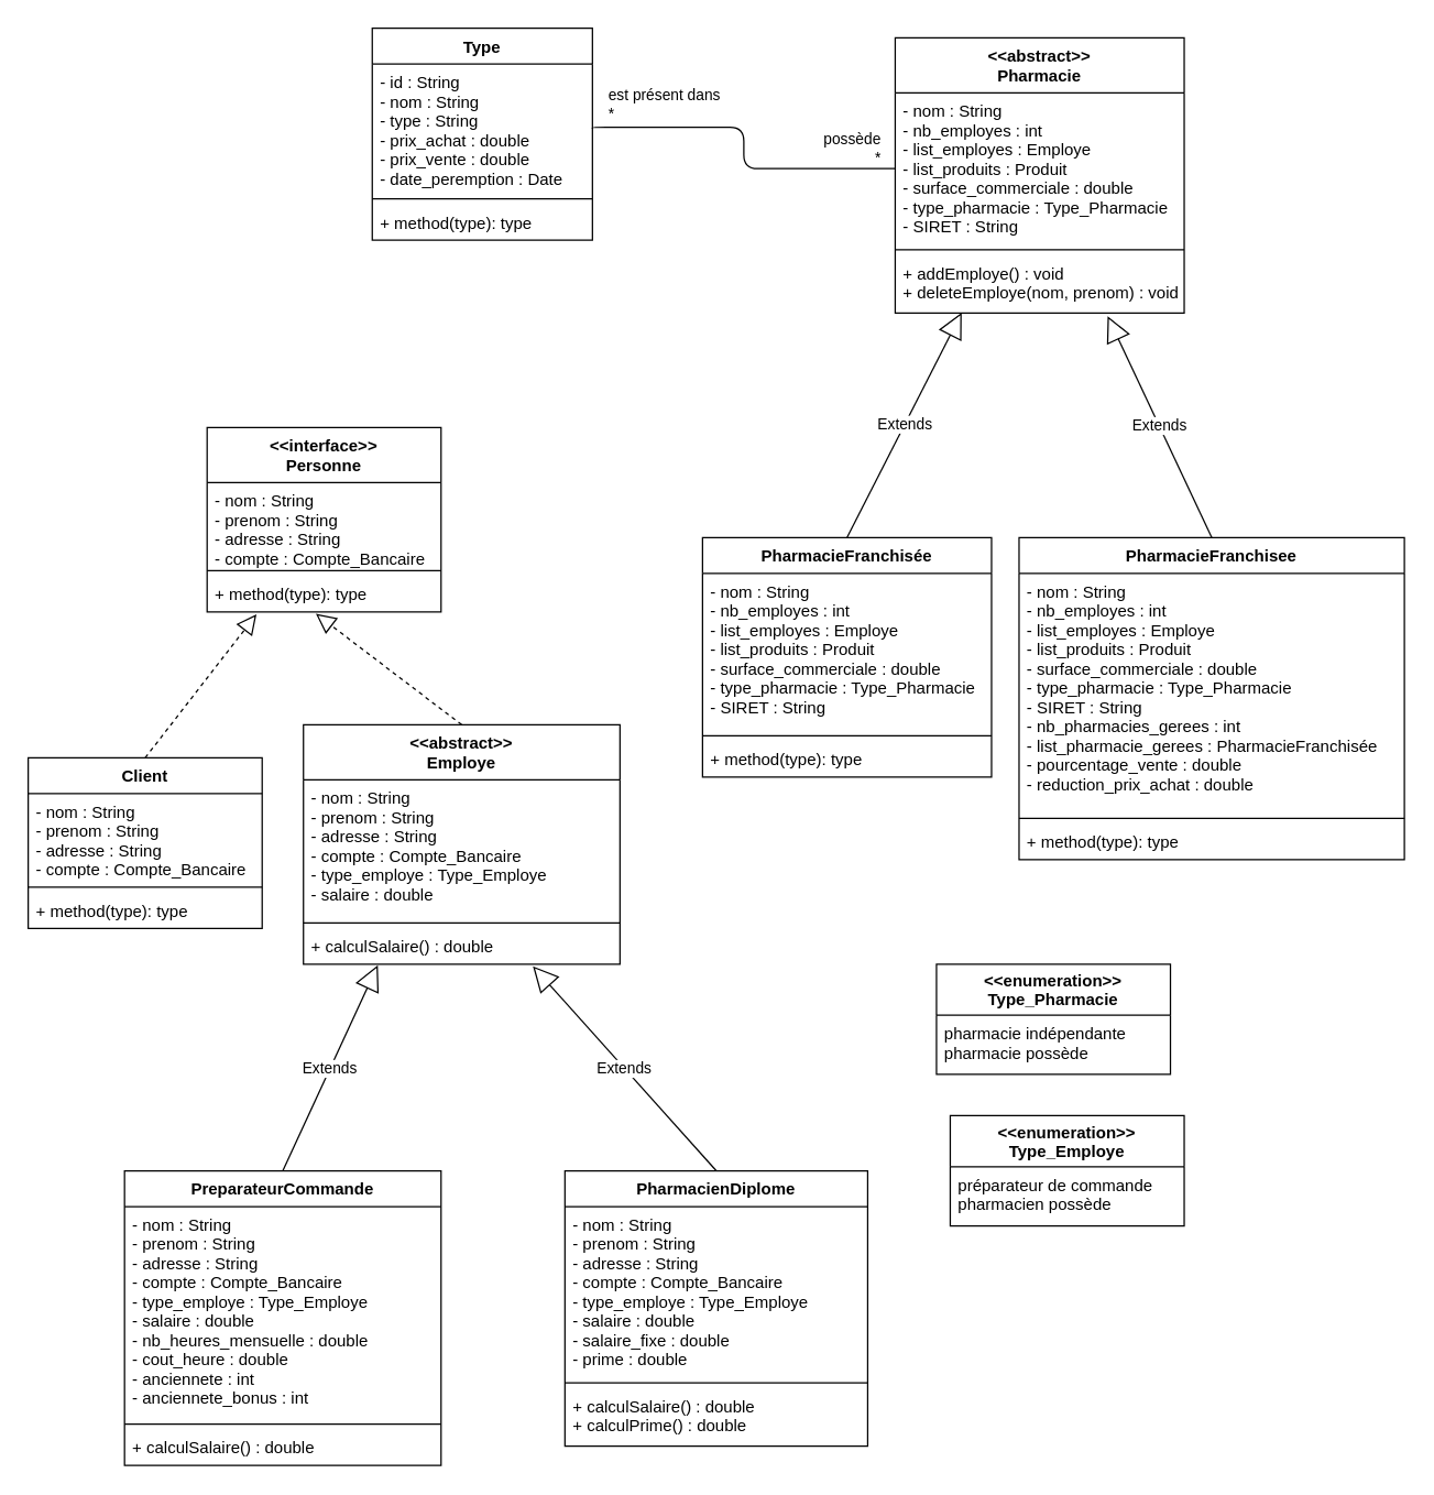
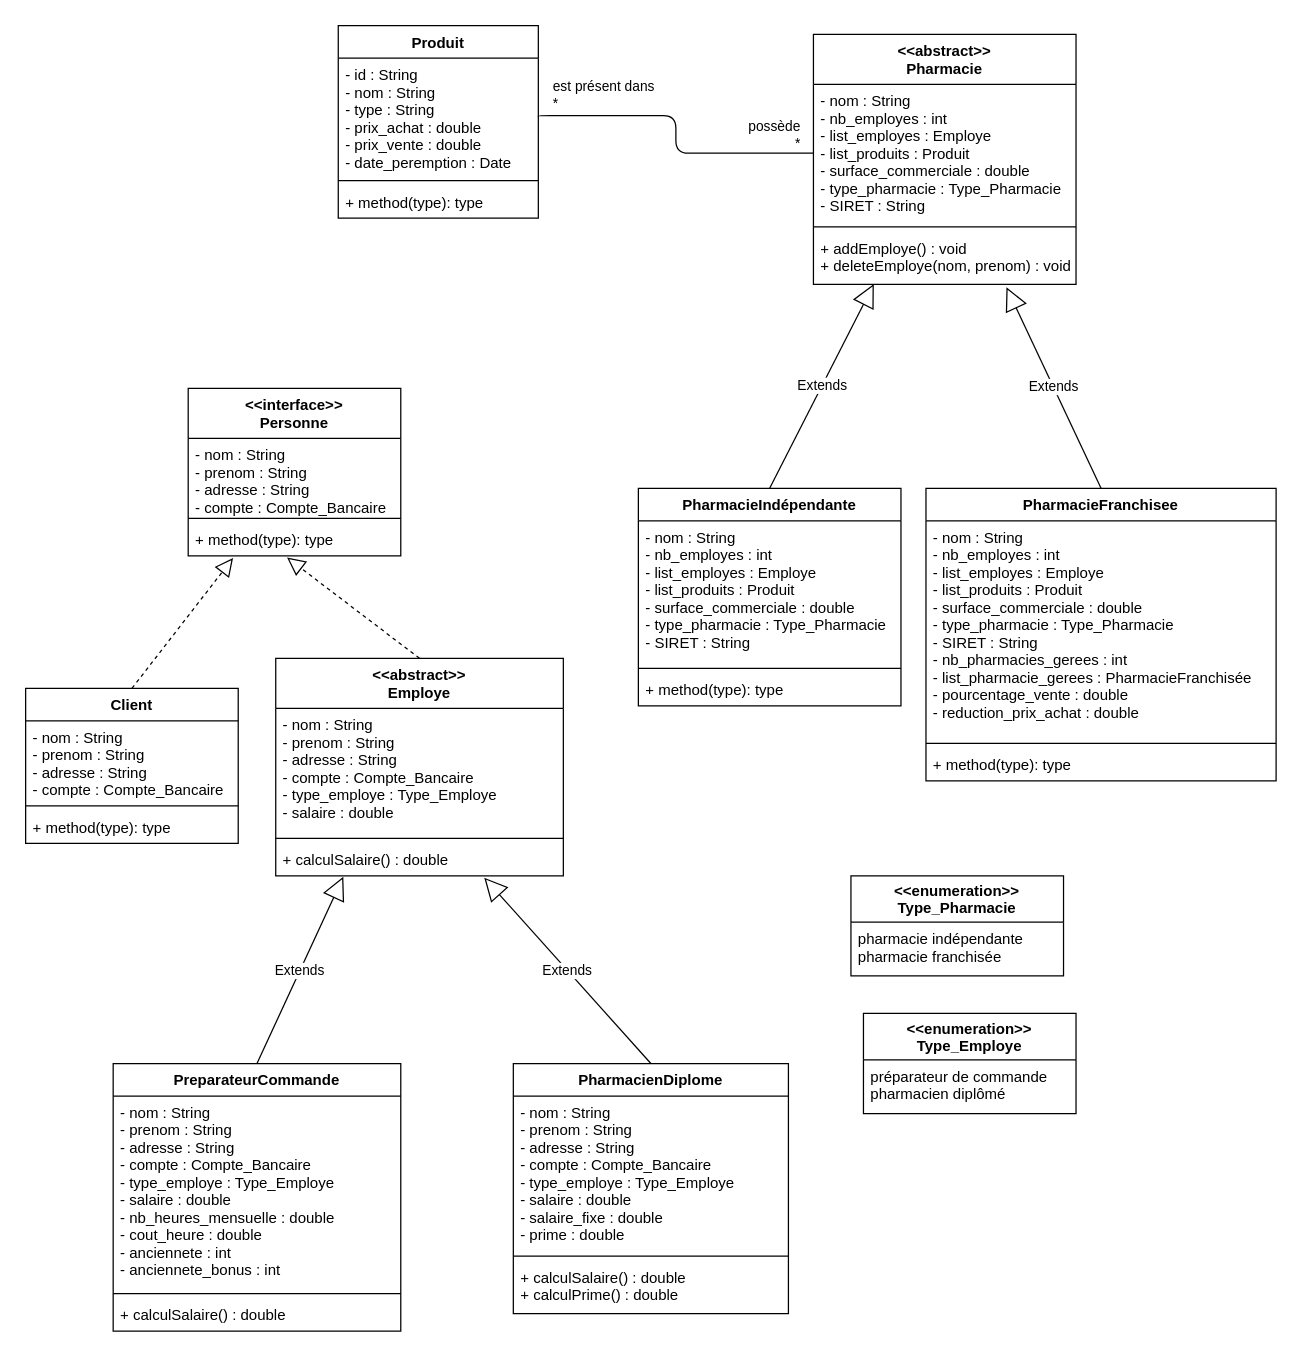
- <mxCell id="2" value="Type" style="swimlane;fontStyle=1;align=center;verticalAlign=top;childLayout=stackLayout;horizontal=1;startSize=26;horizontalStack=0;resizeParent=1;resizeParentMax=0;resizeLast=0;collapsible=1;marginBottom=0;" vertex="1" parent="1"><mxGeometry x="270" y="20" width="160" height="154" as="geometry" /></mxCell>
+ <mxCell id="2" value="Produit" style="swimlane;fontStyle=1;align=center;verticalAlign=top;childLayout=stackLayout;horizontal=1;startSize=26;horizontalStack=0;resizeParent=1;resizeParentMax=0;resizeLast=0;collapsible=1;marginBottom=0;" vertex="1" parent="1"><mxGeometry x="270" y="20" width="160" height="154" as="geometry" /></mxCell>
- <mxCell id="10" value="PharmacieFranchisée" style="swimlane;fontStyle=1;align=center;verticalAlign=top;childLayout=stackLayout;horizontal=1;startSize=26;horizontalStack=0;resizeParent=1;resizeParentMax=0;resizeLast=0;collapsible=1;marginBottom=0;" vertex="1" parent="1"><mxGeometry x="510" y="390" width="210" height="174" as="geometry" /></mxCell>
+ <mxCell id="10" value="PharmacieIndépendante" style="swimlane;fontStyle=1;align=center;verticalAlign=top;childLayout=stackLayout;horizontal=1;startSize=26;horizontalStack=0;resizeParent=1;resizeParentMax=0;resizeLast=0;collapsible=1;marginBottom=0;" vertex="1" parent="1"><mxGeometry x="510" y="390" width="210" height="174" as="geometry" /></mxCell>
- <mxCell id="45" value="pharmacie indépendante&#10;pharmacie possède" style="text;strokeColor=none;fillColor=none;align=left;verticalAlign=top;spacingLeft=4;spacingRight=4;overflow=hidden;rotatable=0;points=[[0,0.5],[1,0.5]];portConstraint=eastwest;" vertex="1" parent="44"><mxGeometry y="37" width="170" height="43" as="geometry" /></mxCell>
+ <mxCell id="45" value="pharmacie indépendante&#10;pharmacie franchisée" style="text;strokeColor=none;fillColor=none;align=left;verticalAlign=top;spacingLeft=4;spacingRight=4;overflow=hidden;rotatable=0;points=[[0,0.5],[1,0.5]];portConstraint=eastwest;" vertex="1" parent="44"><mxGeometry y="37" width="170" height="43" as="geometry" /></mxCell>
- <mxCell id="43" value="préparateur de commande&#10;pharmacien possède " style="text;strokeColor=none;fillColor=none;align=left;verticalAlign=top;spacingLeft=4;spacingRight=4;overflow=hidden;rotatable=0;points=[[0,0.5],[1,0.5]];portConstraint=eastwest;" vertex="1" parent="42"><mxGeometry y="37" width="170" height="43" as="geometry" /></mxCell>
+ <mxCell id="43" value="préparateur de commande&#10;pharmacien diplômé " style="text;strokeColor=none;fillColor=none;align=left;verticalAlign=top;spacingLeft=4;spacingRight=4;overflow=hidden;rotatable=0;points=[[0,0.5],[1,0.5]];portConstraint=eastwest;" vertex="1" parent="42"><mxGeometry y="37" width="170" height="43" as="geometry" /></mxCell>
